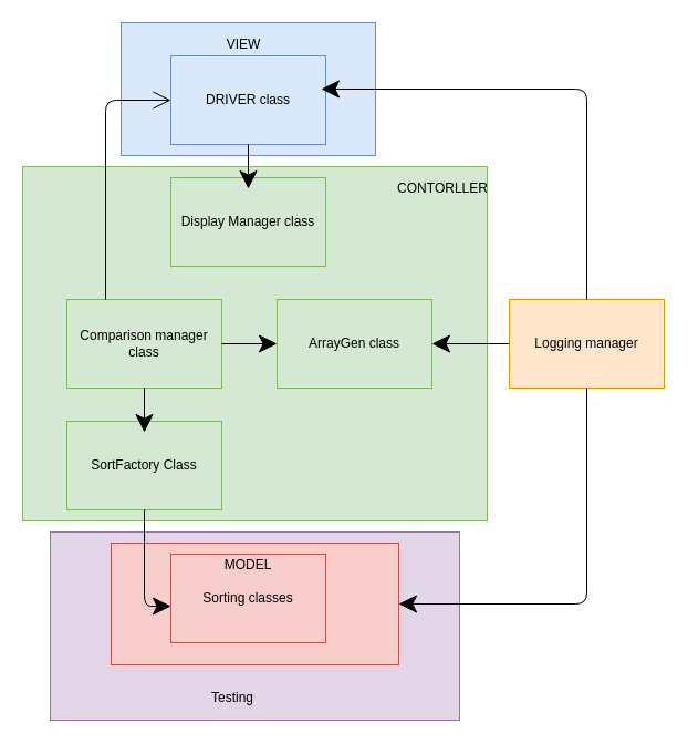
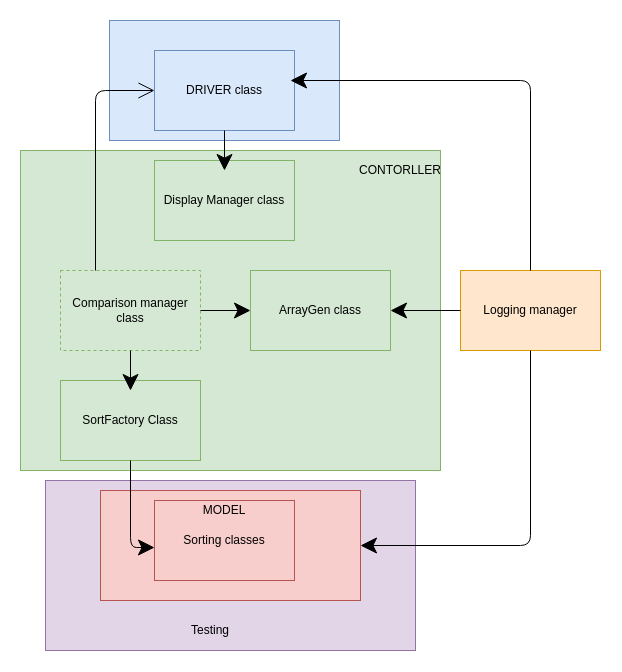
- <mxCell id="9" value="VIEW" style="text;html=1;strokeColor=none;fillColor=none;align=center;verticalAlign=middle;whiteSpace=wrap;rounded=0;hachureGap=4;pointerEvents=0;" vertex="1" parent="1"><mxGeometry x="200" y="30" width="40" height="20" as="geometry" /></mxCell>
- <mxCell id="11" value="Comparison manager class" style="rounded=0;whiteSpace=wrap;html=1;hachureGap=4;pointerEvents=0;fillColor=#d5e8d4;strokeColor=#82b366;" vertex="1" parent="1"><mxGeometry x="60" y="270" width="140" height="80" as="geometry" /></mxCell>
+ <mxCell id="11" value="Comparison manager class" style="rounded=0;whiteSpace=wrap;html=1;hachureGap=4;pointerEvents=0;fillColor=#d5e8d4;strokeColor=#82b366;dashed=1;" vertex="1" parent="1"><mxGeometry x="60" y="270" width="140" height="80" as="geometry" /></mxCell>
